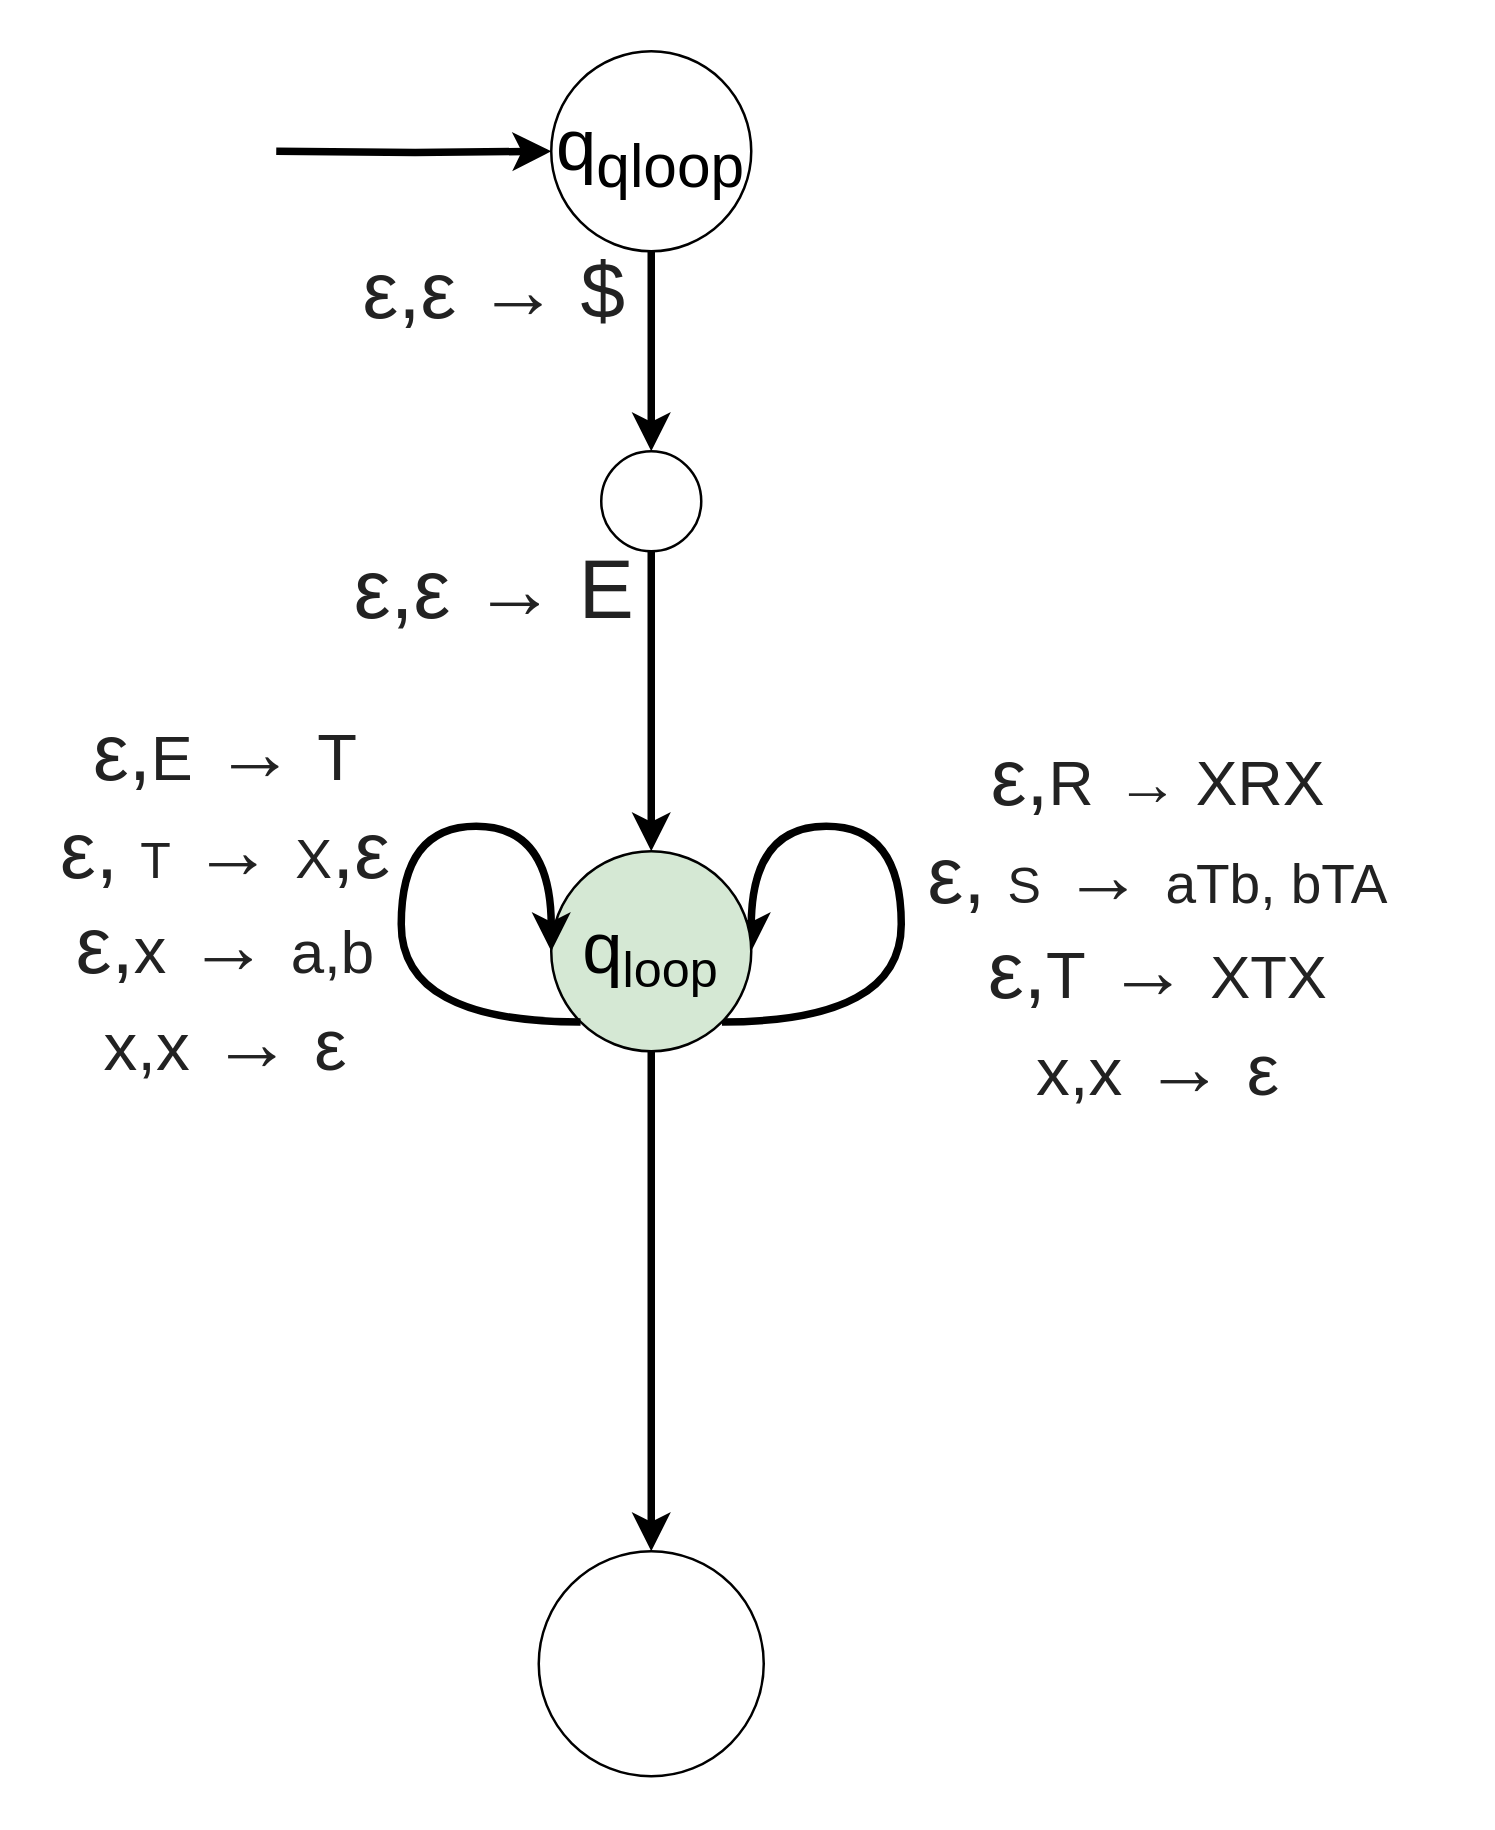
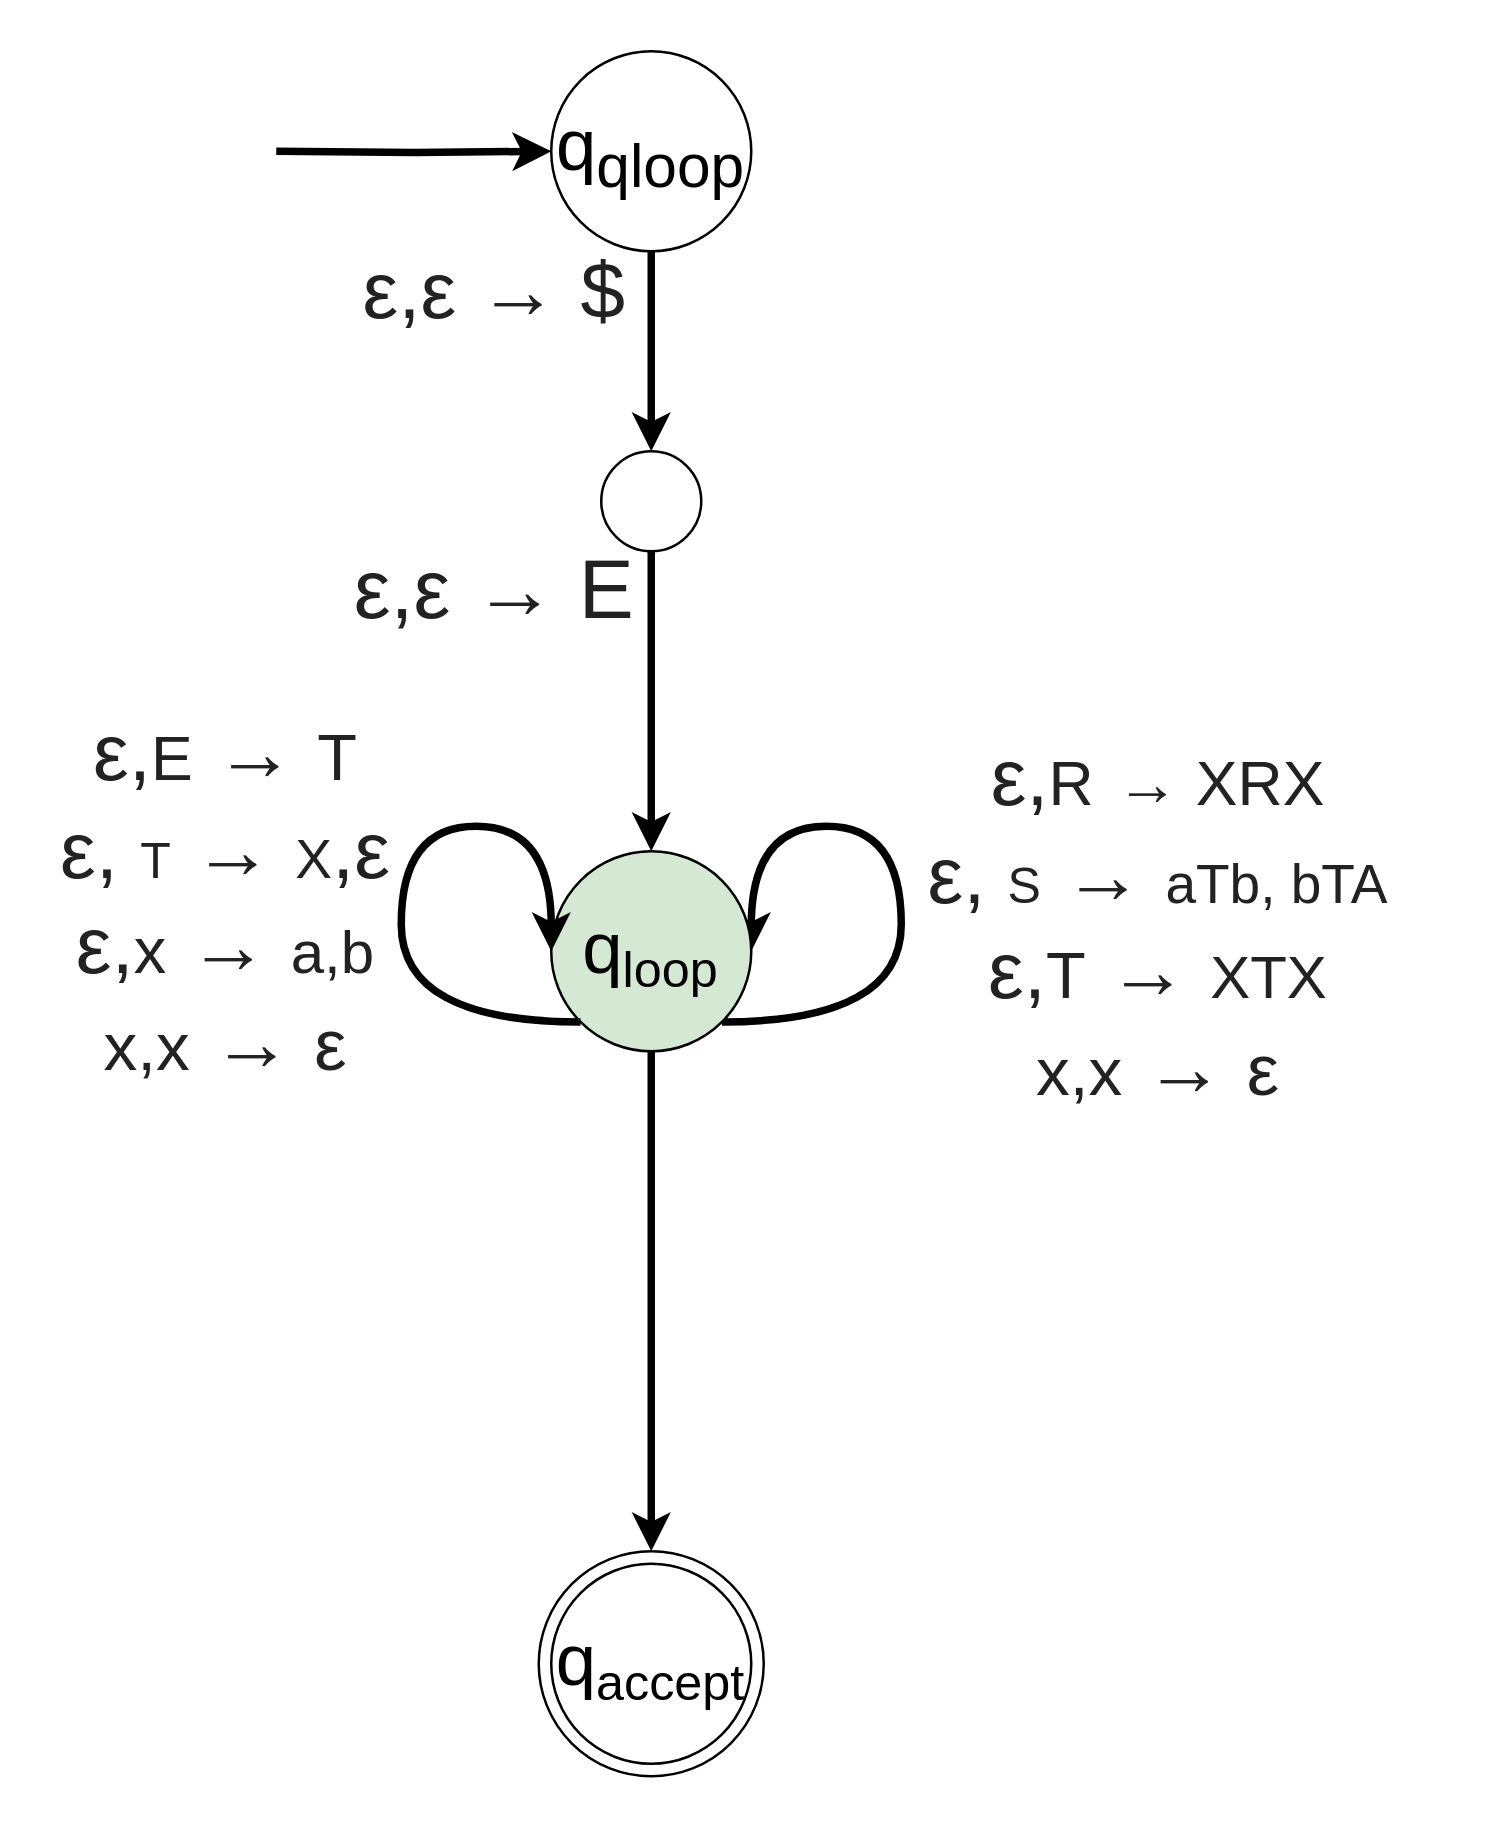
+ <mxCell id="3" value="&lt;font style=&quot;font-size: 29px&quot;&gt;q&lt;/font&gt;&lt;font style=&quot;font-size: 24.167px&quot;&gt;&lt;sub&gt;accept&lt;/sub&gt;&lt;/font&gt;" style="ellipse;whiteSpace=wrap;html=1;aspect=fixed;" parent="1" vertex="1"><mxGeometry x="220" y="625" width="80" height="80" as="geometry" /></mxCell>
